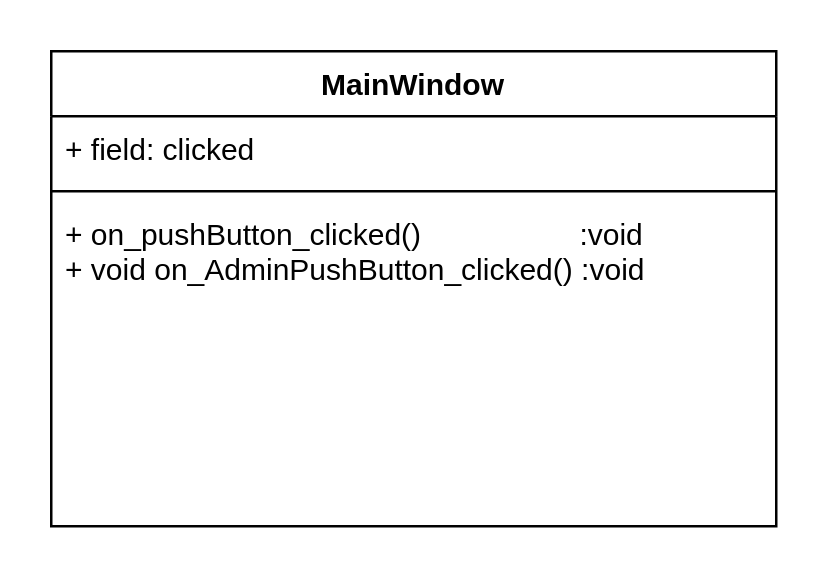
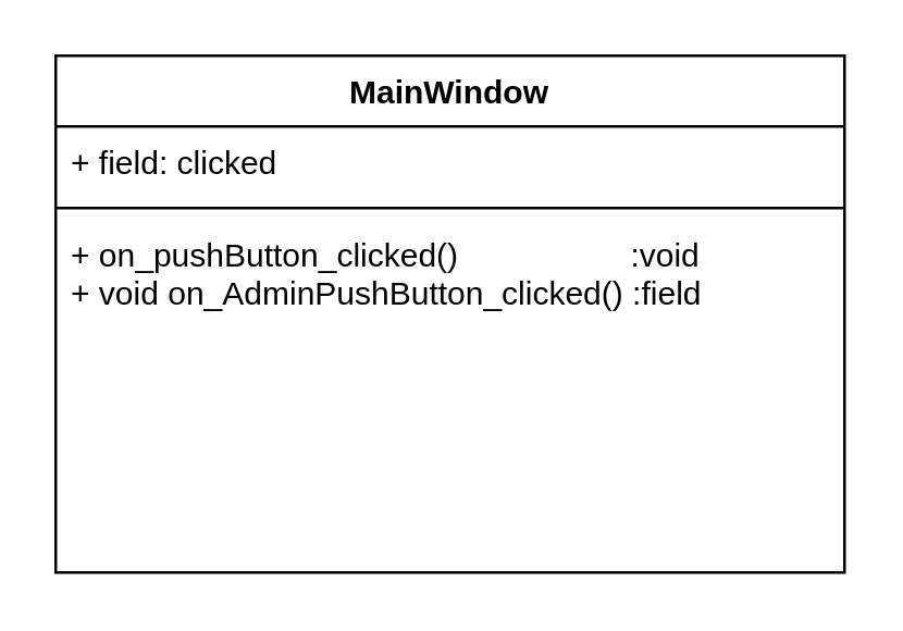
- <mxCell id="5" value="+ on_pushButton_clicked()                   :void&#10;+ void on_AdminPushButton_clicked() :void&#10;&#10;" style="text;strokeColor=none;fillColor=none;align=left;verticalAlign=top;spacingLeft=4;spacingRight=4;overflow=hidden;rotatable=0;points=[[0,0.5],[1,0.5]];portConstraint=eastwest;" vertex="1" parent="2"><mxGeometry y="60" width="290" height="130" as="geometry" /></mxCell>
+ <mxCell id="5" value="+ on_pushButton_clicked()                   :void&#10;+ void on_AdminPushButton_clicked() :field&#10;&#10;" style="text;strokeColor=none;fillColor=none;align=left;verticalAlign=top;spacingLeft=4;spacingRight=4;overflow=hidden;rotatable=0;points=[[0,0.5],[1,0.5]];portConstraint=eastwest;" vertex="1" parent="2"><mxGeometry y="60" width="290" height="130" as="geometry" /></mxCell>
